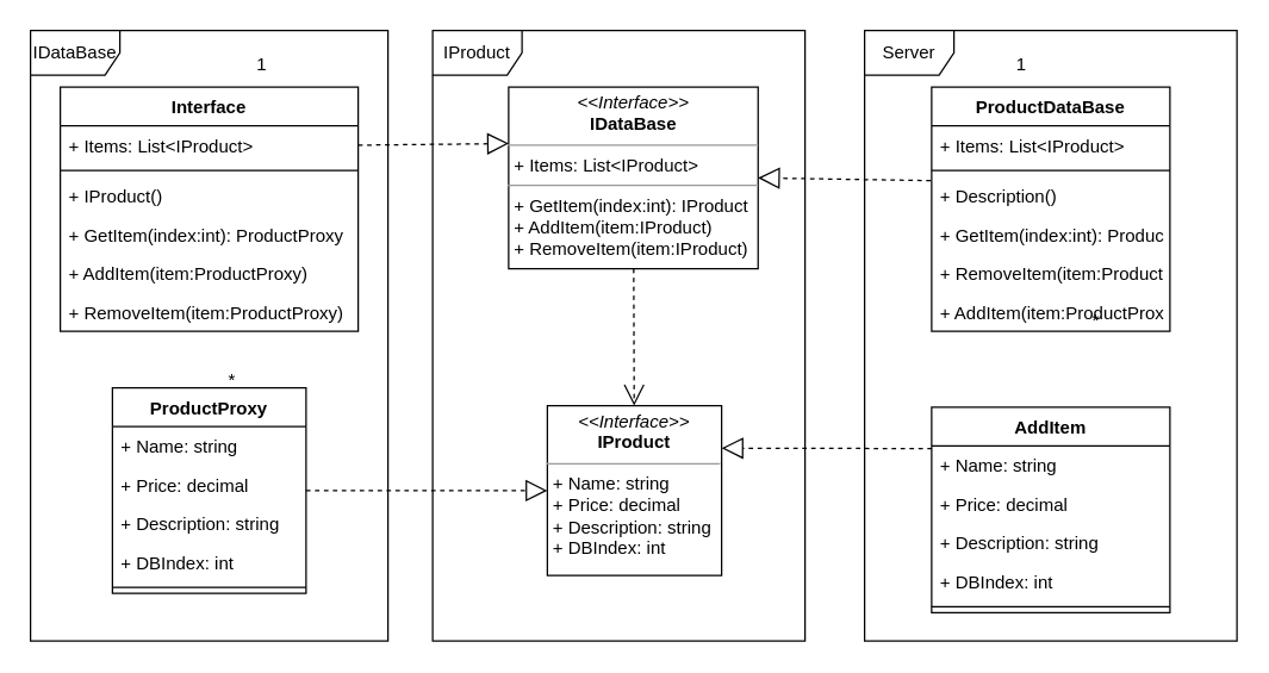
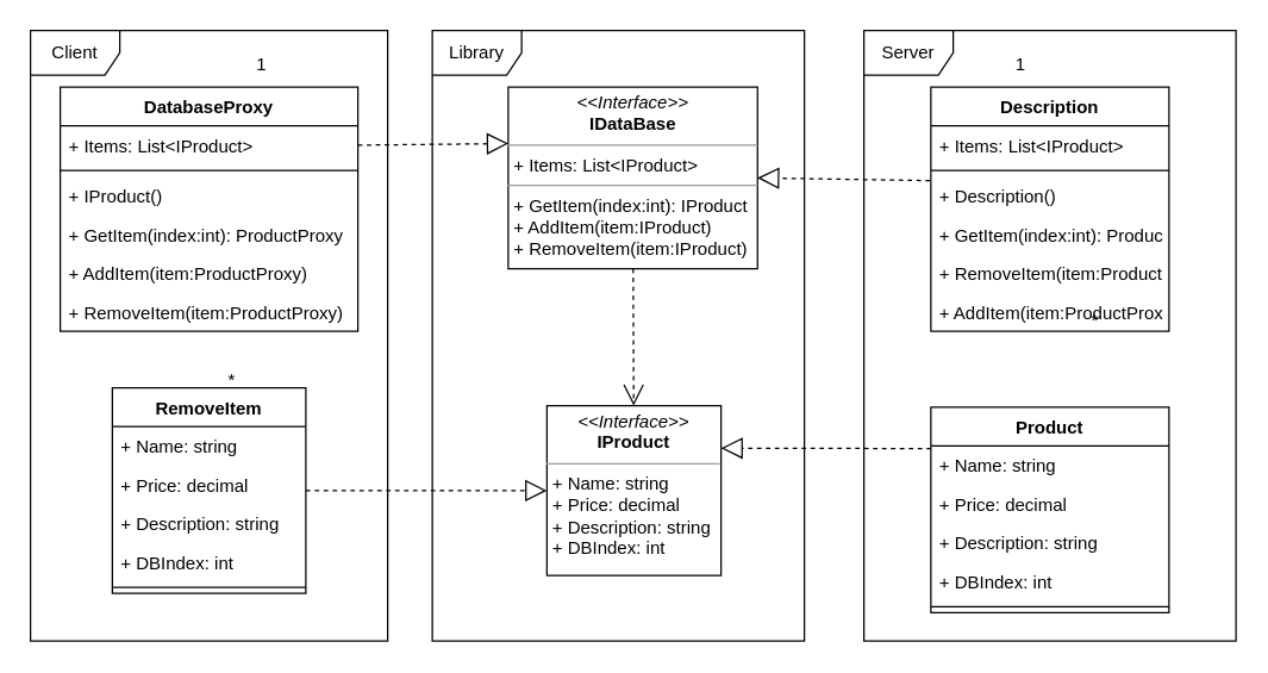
- <mxCell id="3" value="IDataBase" style="shape=umlFrame;whiteSpace=wrap;html=1;" parent="1" vertex="1"><mxGeometry x="20" y="20" width="240" height="410" as="geometry" /></mxCell>
+ <mxCell id="3" value="Client" style="shape=umlFrame;whiteSpace=wrap;html=1;" parent="1" vertex="1"><mxGeometry x="20" y="20" width="240" height="410" as="geometry" /></mxCell>
- <mxCell id="4" value="IProduct" style="shape=umlFrame;whiteSpace=wrap;html=1;" parent="1" vertex="1"><mxGeometry x="290" y="20" width="250" height="410" as="geometry" /></mxCell>
+ <mxCell id="4" value="Library" style="shape=umlFrame;whiteSpace=wrap;html=1;" parent="1" vertex="1"><mxGeometry x="290" y="20" width="250" height="410" as="geometry" /></mxCell>
- <mxCell id="6" value="Interface" style="swimlane;fontStyle=1;align=center;verticalAlign=top;childLayout=stackLayout;horizontal=1;startSize=26;horizontalStack=0;resizeParent=1;resizeParentMax=0;resizeLast=0;collapsible=1;marginBottom=0;" parent="1" vertex="1"><mxGeometry x="40" y="58" width="200" height="164" as="geometry" /></mxCell>
+ <mxCell id="6" value="DatabaseProxy" style="swimlane;fontStyle=1;align=center;verticalAlign=top;childLayout=stackLayout;horizontal=1;startSize=26;horizontalStack=0;resizeParent=1;resizeParentMax=0;resizeLast=0;collapsible=1;marginBottom=0;" parent="1" vertex="1"><mxGeometry x="40" y="58" width="200" height="164" as="geometry" /></mxCell>
- <mxCell id="13" value="ProductDataBase" style="swimlane;fontStyle=1;align=center;verticalAlign=top;childLayout=stackLayout;horizontal=1;startSize=26;horizontalStack=0;resizeParent=1;resizeParentMax=0;resizeLast=0;collapsible=1;marginBottom=0;" parent="1" vertex="1"><mxGeometry x="625" y="58" width="160" height="164" as="geometry" /></mxCell>
+ <mxCell id="13" value="Description" style="swimlane;fontStyle=1;align=center;verticalAlign=top;childLayout=stackLayout;horizontal=1;startSize=26;horizontalStack=0;resizeParent=1;resizeParentMax=0;resizeLast=0;collapsible=1;marginBottom=0;" parent="1" vertex="1"><mxGeometry x="625" y="58" width="160" height="164" as="geometry" /></mxCell>
- <mxCell id="20" value="ProductProxy" style="swimlane;fontStyle=1;align=center;verticalAlign=top;childLayout=stackLayout;horizontal=1;startSize=26;horizontalStack=0;resizeParent=1;resizeParentMax=0;resizeLast=0;collapsible=1;marginBottom=0;" parent="1" vertex="1"><mxGeometry x="75" y="260" width="130" height="138" as="geometry" /></mxCell>
+ <mxCell id="20" value="RemoveItem" style="swimlane;fontStyle=1;align=center;verticalAlign=top;childLayout=stackLayout;horizontal=1;startSize=26;horizontalStack=0;resizeParent=1;resizeParentMax=0;resizeLast=0;collapsible=1;marginBottom=0;" parent="1" vertex="1"><mxGeometry x="75" y="260" width="130" height="138" as="geometry" /></mxCell>
- <mxCell id="26" value="AddItem" style="swimlane;fontStyle=1;align=center;verticalAlign=top;childLayout=stackLayout;horizontal=1;startSize=26;horizontalStack=0;resizeParent=1;resizeParentMax=0;resizeLast=0;collapsible=1;marginBottom=0;" parent="1" vertex="1"><mxGeometry x="625" y="273" width="160" height="138" as="geometry" /></mxCell>
+ <mxCell id="26" value="Product" style="swimlane;fontStyle=1;align=center;verticalAlign=top;childLayout=stackLayout;horizontal=1;startSize=26;horizontalStack=0;resizeParent=1;resizeParentMax=0;resizeLast=0;collapsible=1;marginBottom=0;" parent="1" vertex="1"><mxGeometry x="625" y="273" width="160" height="138" as="geometry" /></mxCell>
